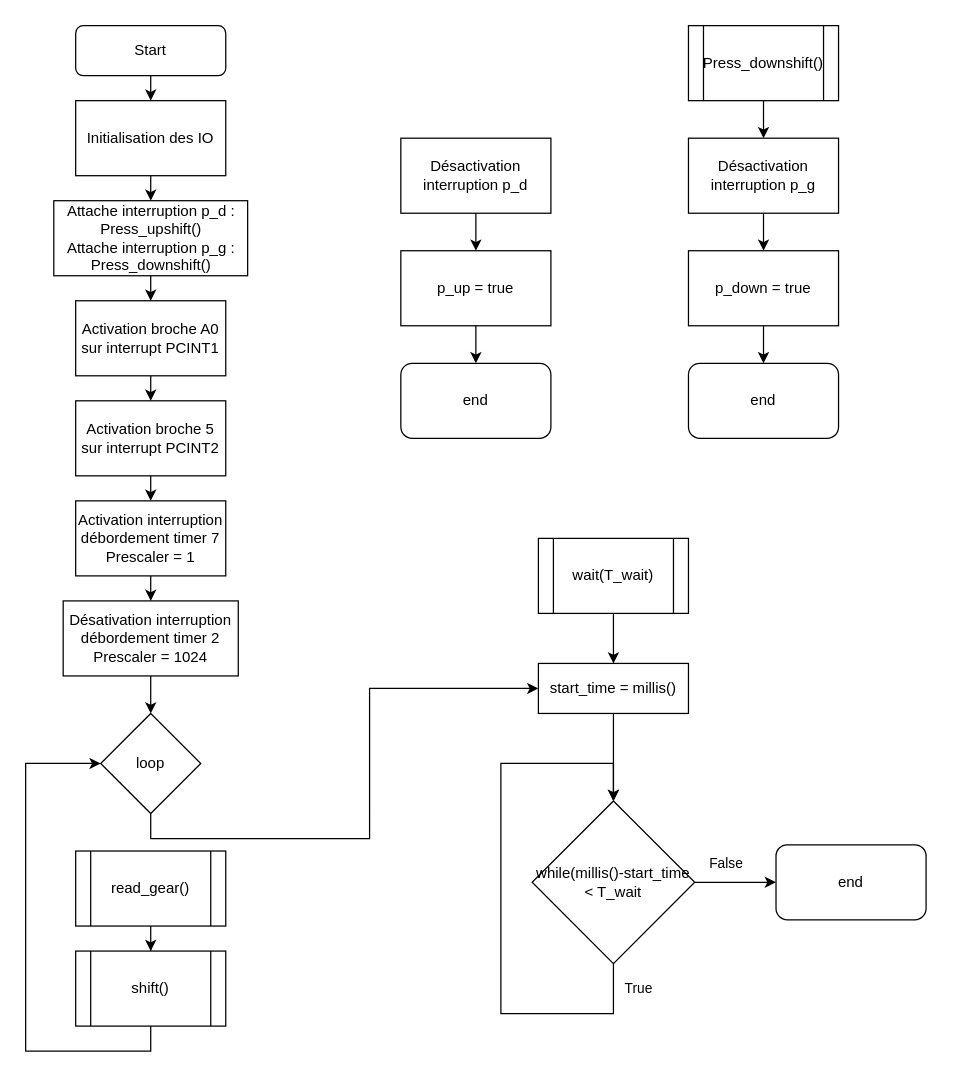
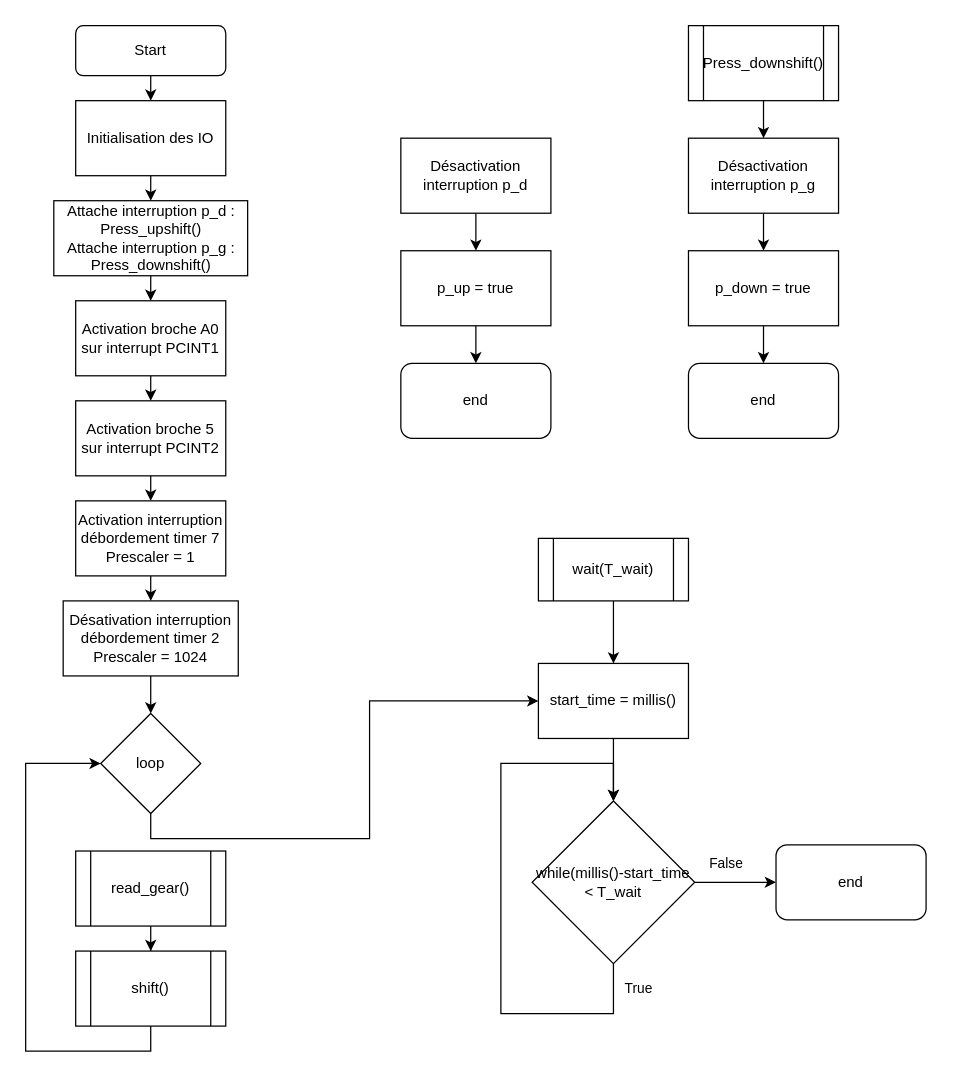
- <mxCell id="35" value="wait(T_wait)" style="shape=process;whiteSpace=wrap;html=1;backgroundOutline=1;" vertex="1" parent="1"><mxGeometry x="430" y="430" width="120" height="60" as="geometry" /></mxCell>
+ <mxCell id="35" value="wait(T_wait)" style="shape=process;whiteSpace=wrap;html=1;backgroundOutline=1;" vertex="1" parent="1"><mxGeometry x="430" y="430" width="120" height="50" as="geometry" /></mxCell>
- <mxCell id="37" value="start_time = millis()" style="rounded=0;whiteSpace=wrap;html=1;" vertex="1" parent="1"><mxGeometry x="430" y="530" width="120" height="40" as="geometry" /></mxCell>
+ <mxCell id="37" value="start_time = millis()" style="rounded=0;whiteSpace=wrap;html=1;" vertex="1" parent="1"><mxGeometry x="430" y="530" width="120" height="60" as="geometry" /></mxCell>
